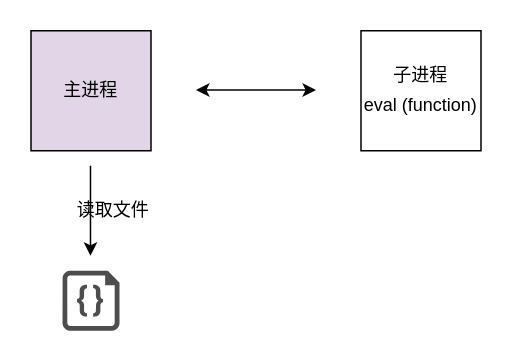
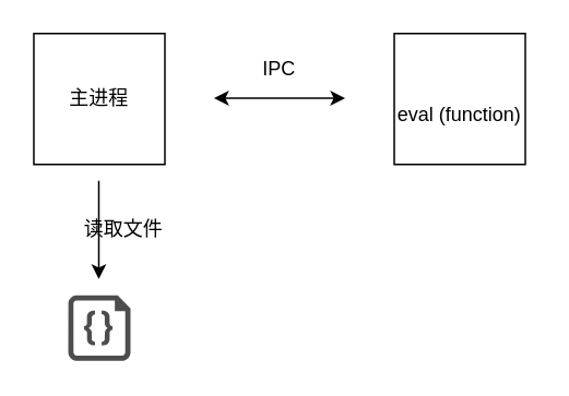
+ <mxCell id="7" value="IPC" style="text;html=1;strokeColor=none;fillColor=none;align=center;verticalAlign=middle;whiteSpace=wrap;rounded=0;" vertex="1" parent="1"><mxGeometry x="150" y="32" width="40" height="20" as="geometry" /></mxCell>
- <mxCell id="6" value="子进程" style="text;html=1;strokeColor=none;fillColor=none;align=center;verticalAlign=middle;whiteSpace=wrap;rounded=0;" parent="1" vertex="1"><mxGeometry x="260" y="40" width="40" height="20" as="geometry" /></mxCell>
- <mxCell id="2" value="主进程" style="whiteSpace=wrap;html=1;aspect=fixed;fillColor=#e1d5e7;" parent="1" vertex="1"><mxGeometry x="20" y="20" width="80" height="80" as="geometry" /></mxCell>
+ <mxCell id="2" value="主进程" style="whiteSpace=wrap;html=1;aspect=fixed;" parent="1" vertex="1"><mxGeometry x="20" y="20" width="80" height="80" as="geometry" /></mxCell>
